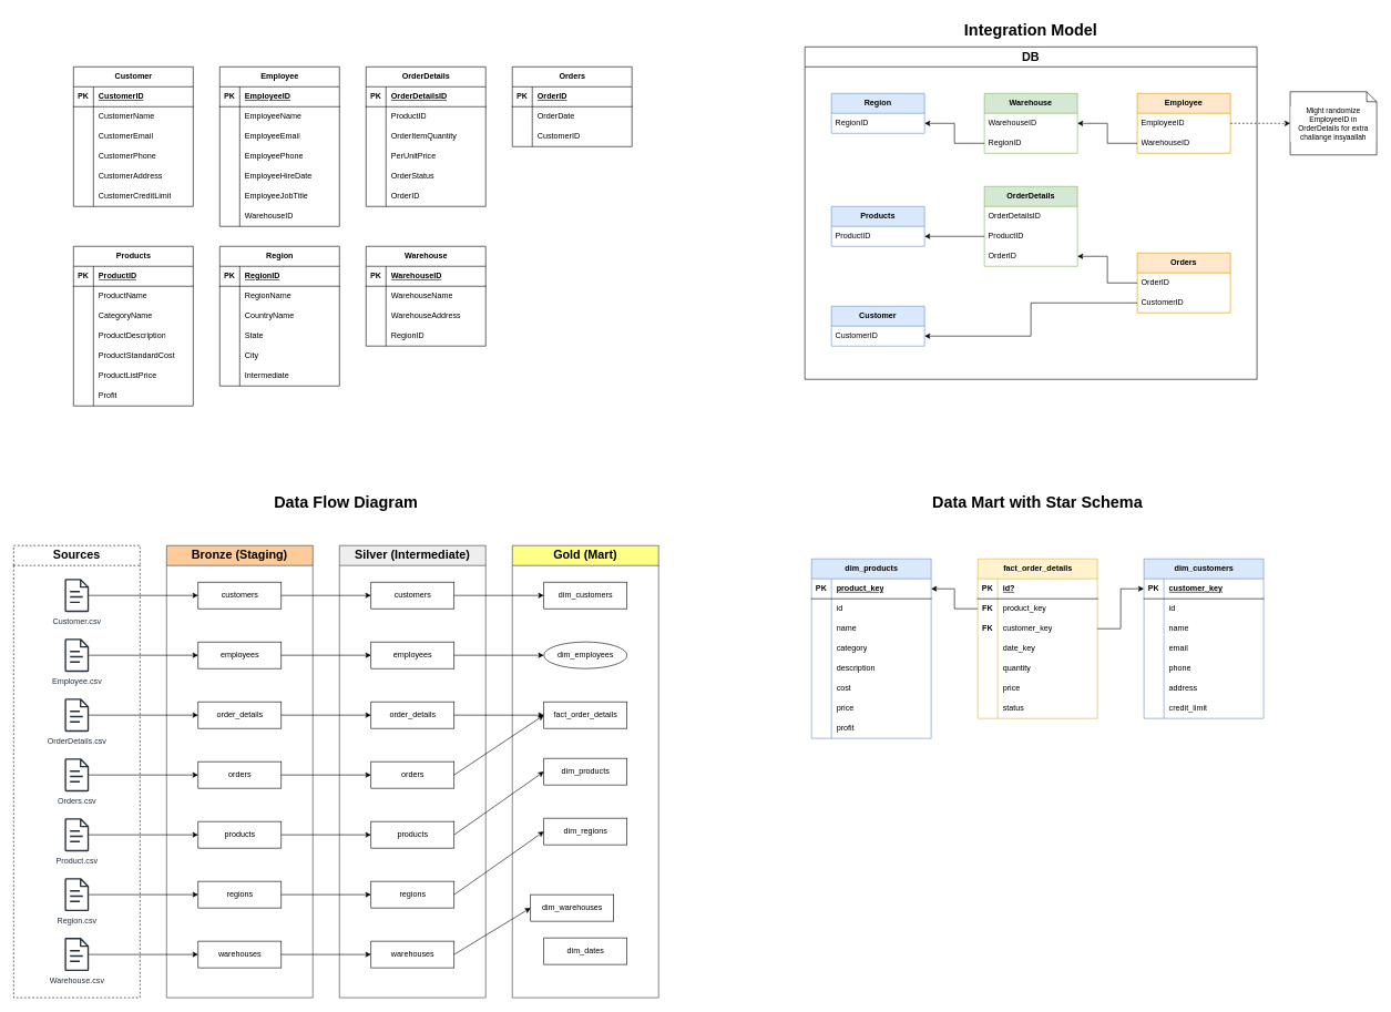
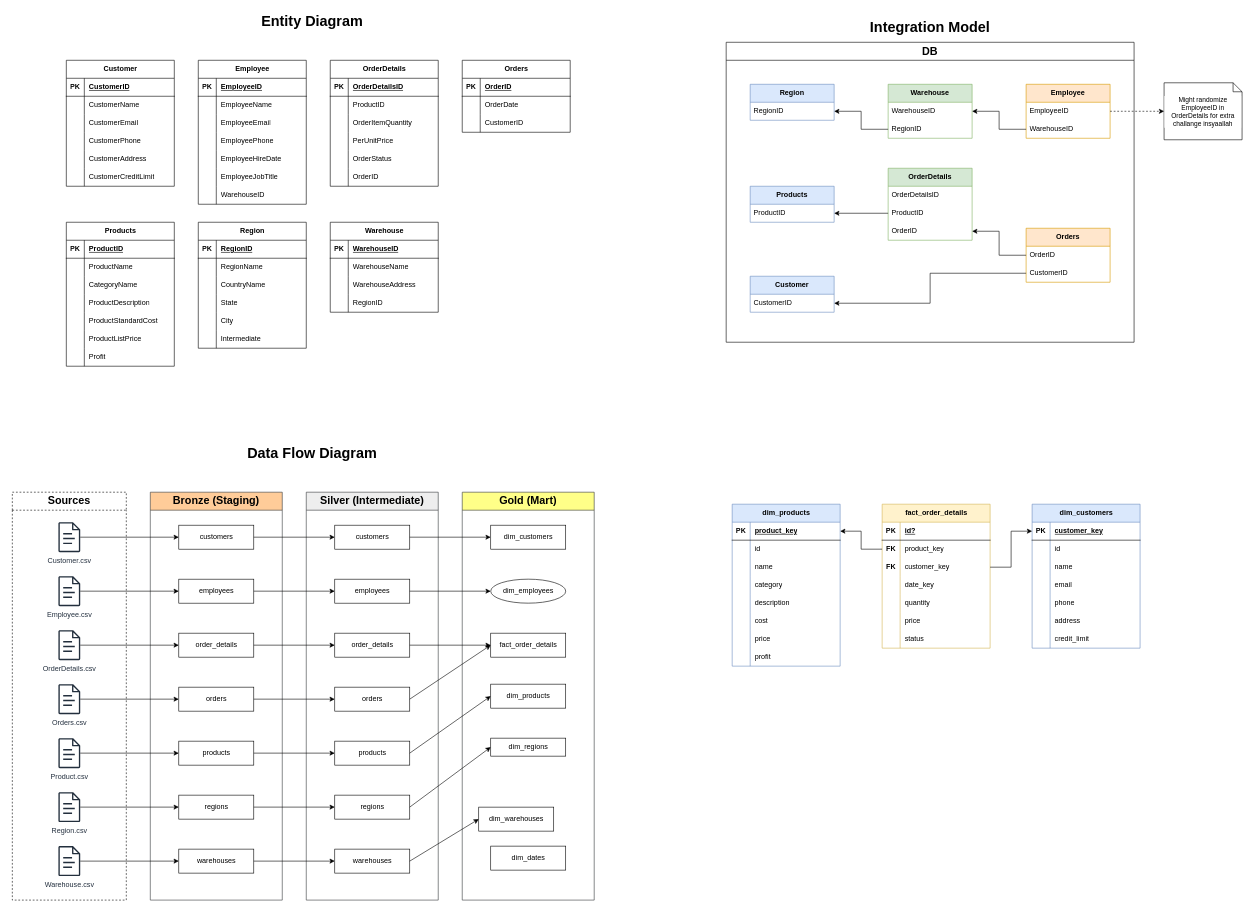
+ <mxCell id="126" value="Entity Diagram" style="text;html=1;align=center;verticalAlign=middle;whiteSpace=wrap;rounded=0;fontStyle=1;fontSize=24;" parent="1" vertex="1"><mxGeometry x="350" y="20" width="340" height="30" as="geometry" /></mxCell>
- <mxCell id="207" value="Data Mart with Star Schema" style="text;html=1;align=center;verticalAlign=middle;whiteSpace=wrap;rounded=0;fontStyle=1;fontSize=24;" parent="1" vertex="1"><mxGeometry x="1390" y="740" width="340" height="30" as="geometry" /></mxCell>
- <mxCell id="165" value="dim_regions" style="rounded=0;whiteSpace=wrap;html=1;" parent="159" vertex="1"><mxGeometry x="47.5" y="410" width="125" height="40" as="geometry" /></mxCell>
+ <mxCell id="165" value="dim_regions" style="rounded=0;whiteSpace=wrap;html=1;" parent="159" vertex="1"><mxGeometry x="47.5" y="410" width="125" height="30" as="geometry" /></mxCell>
